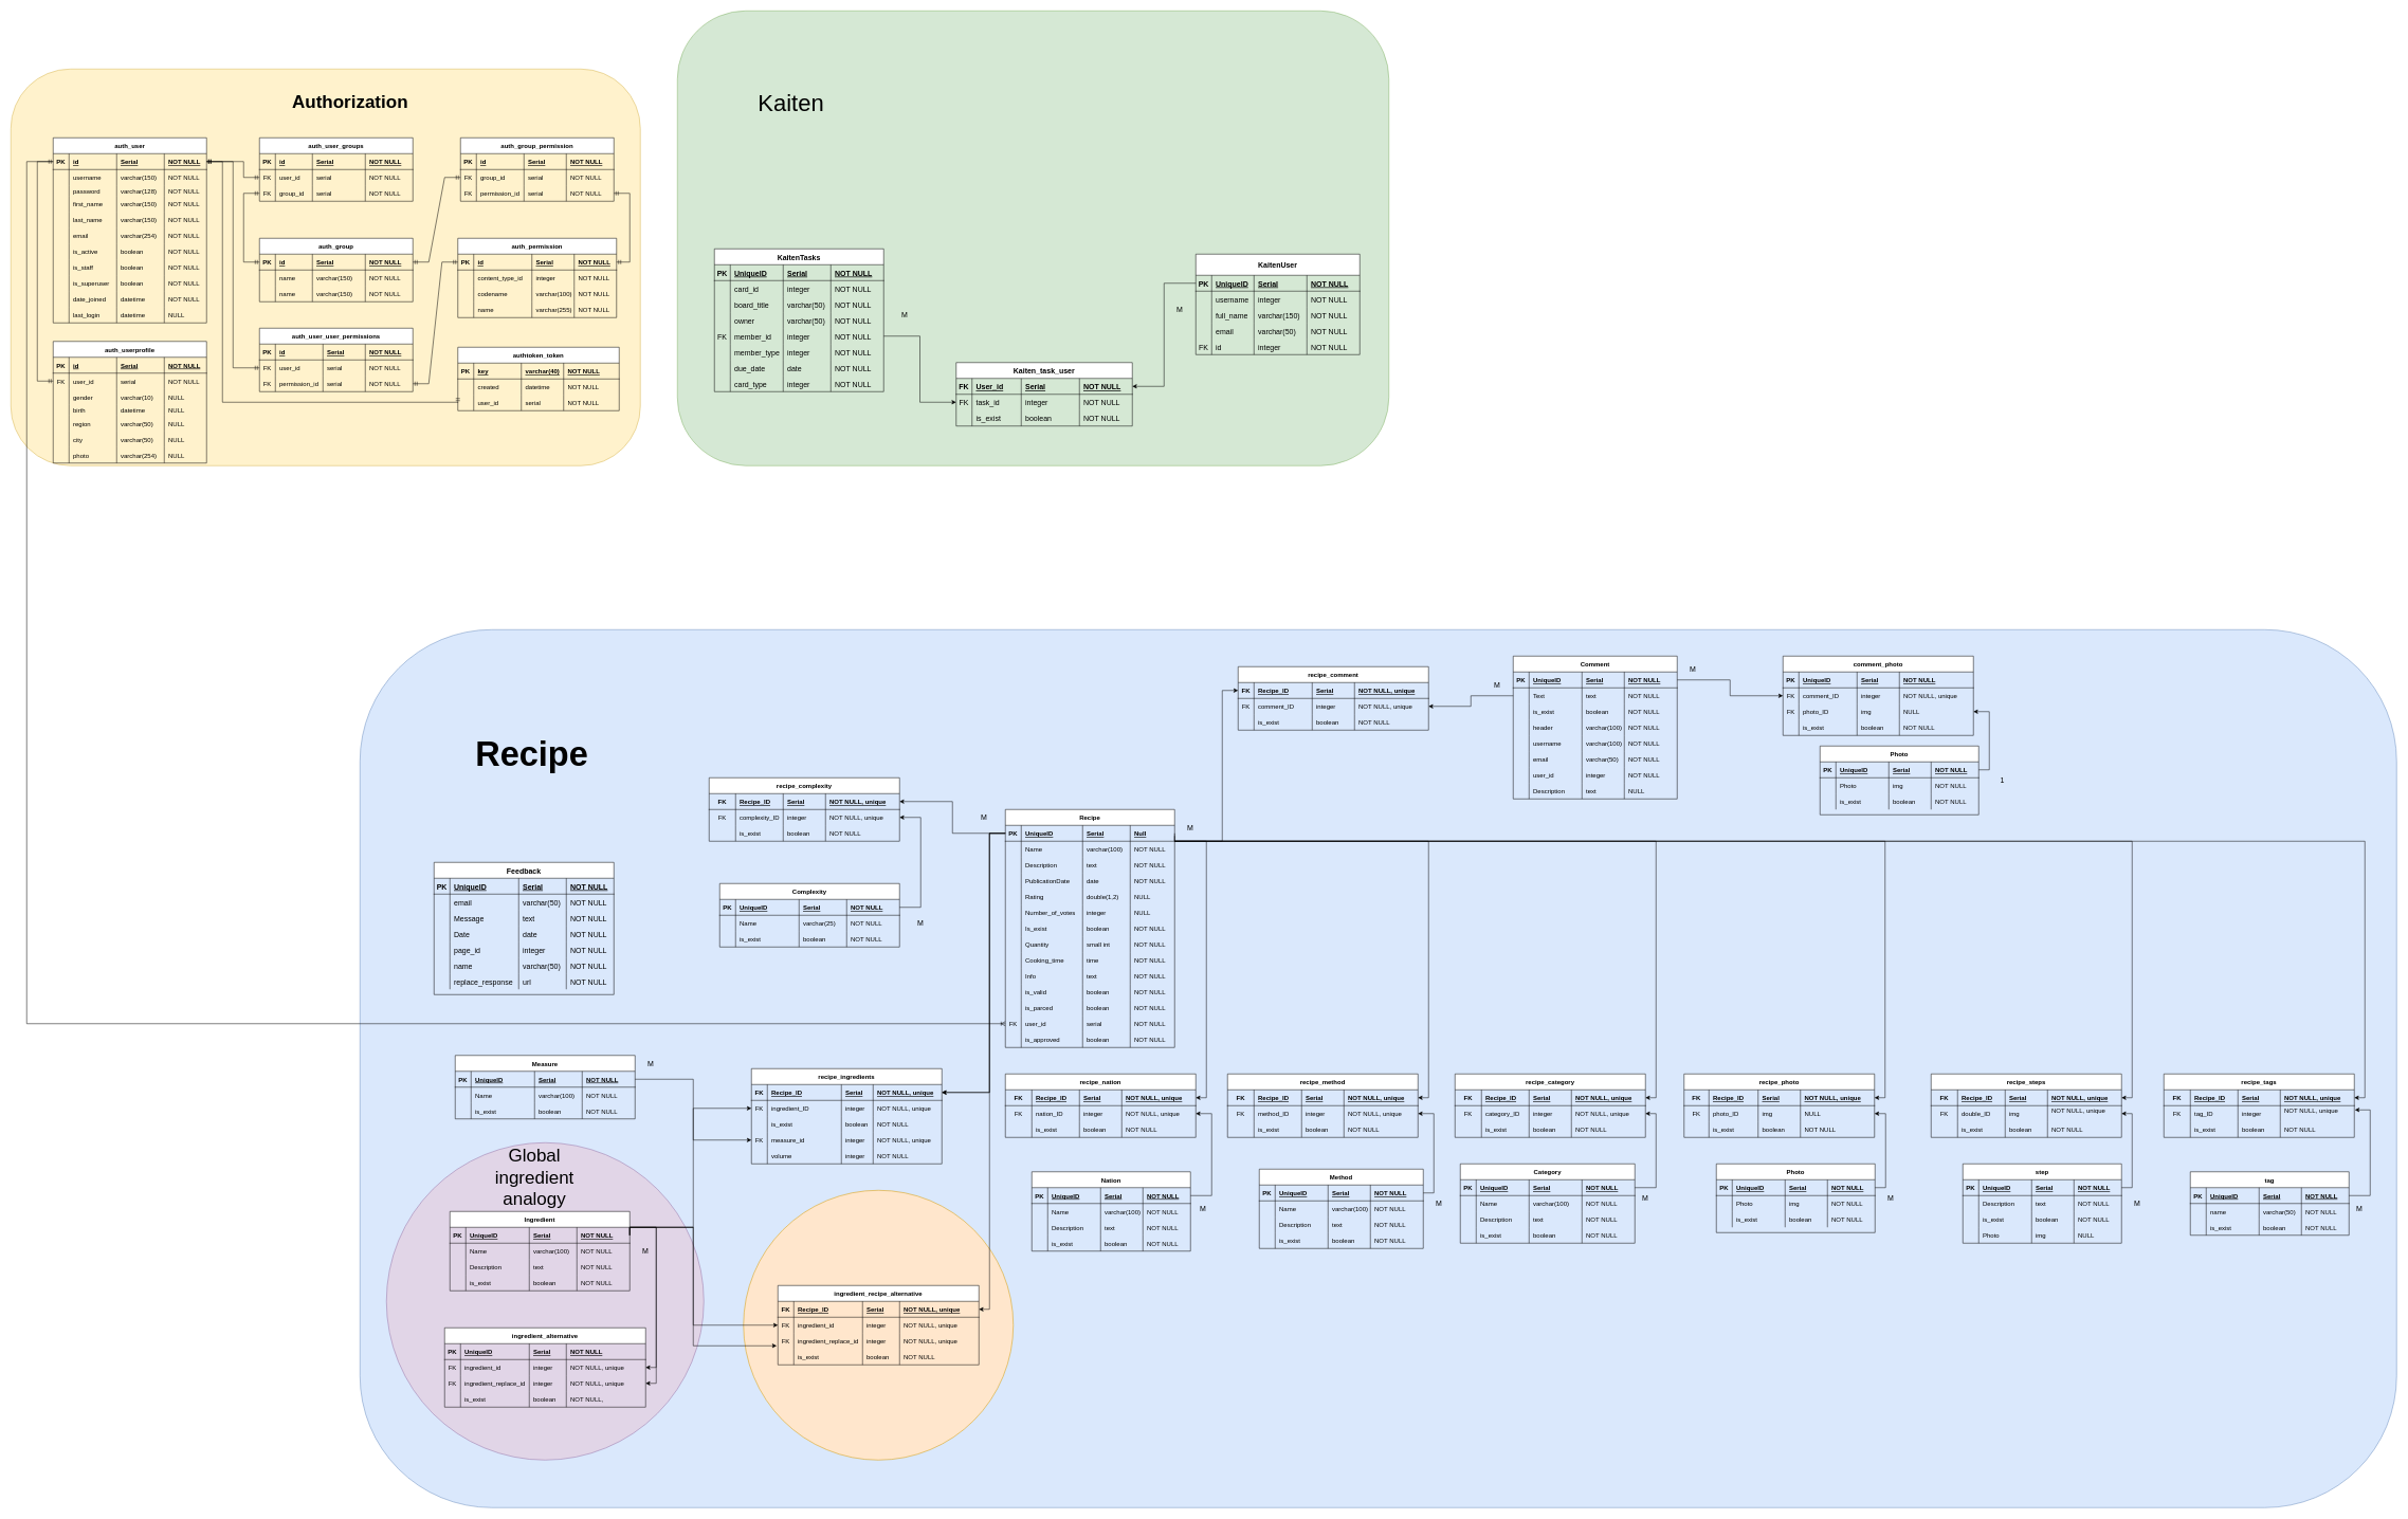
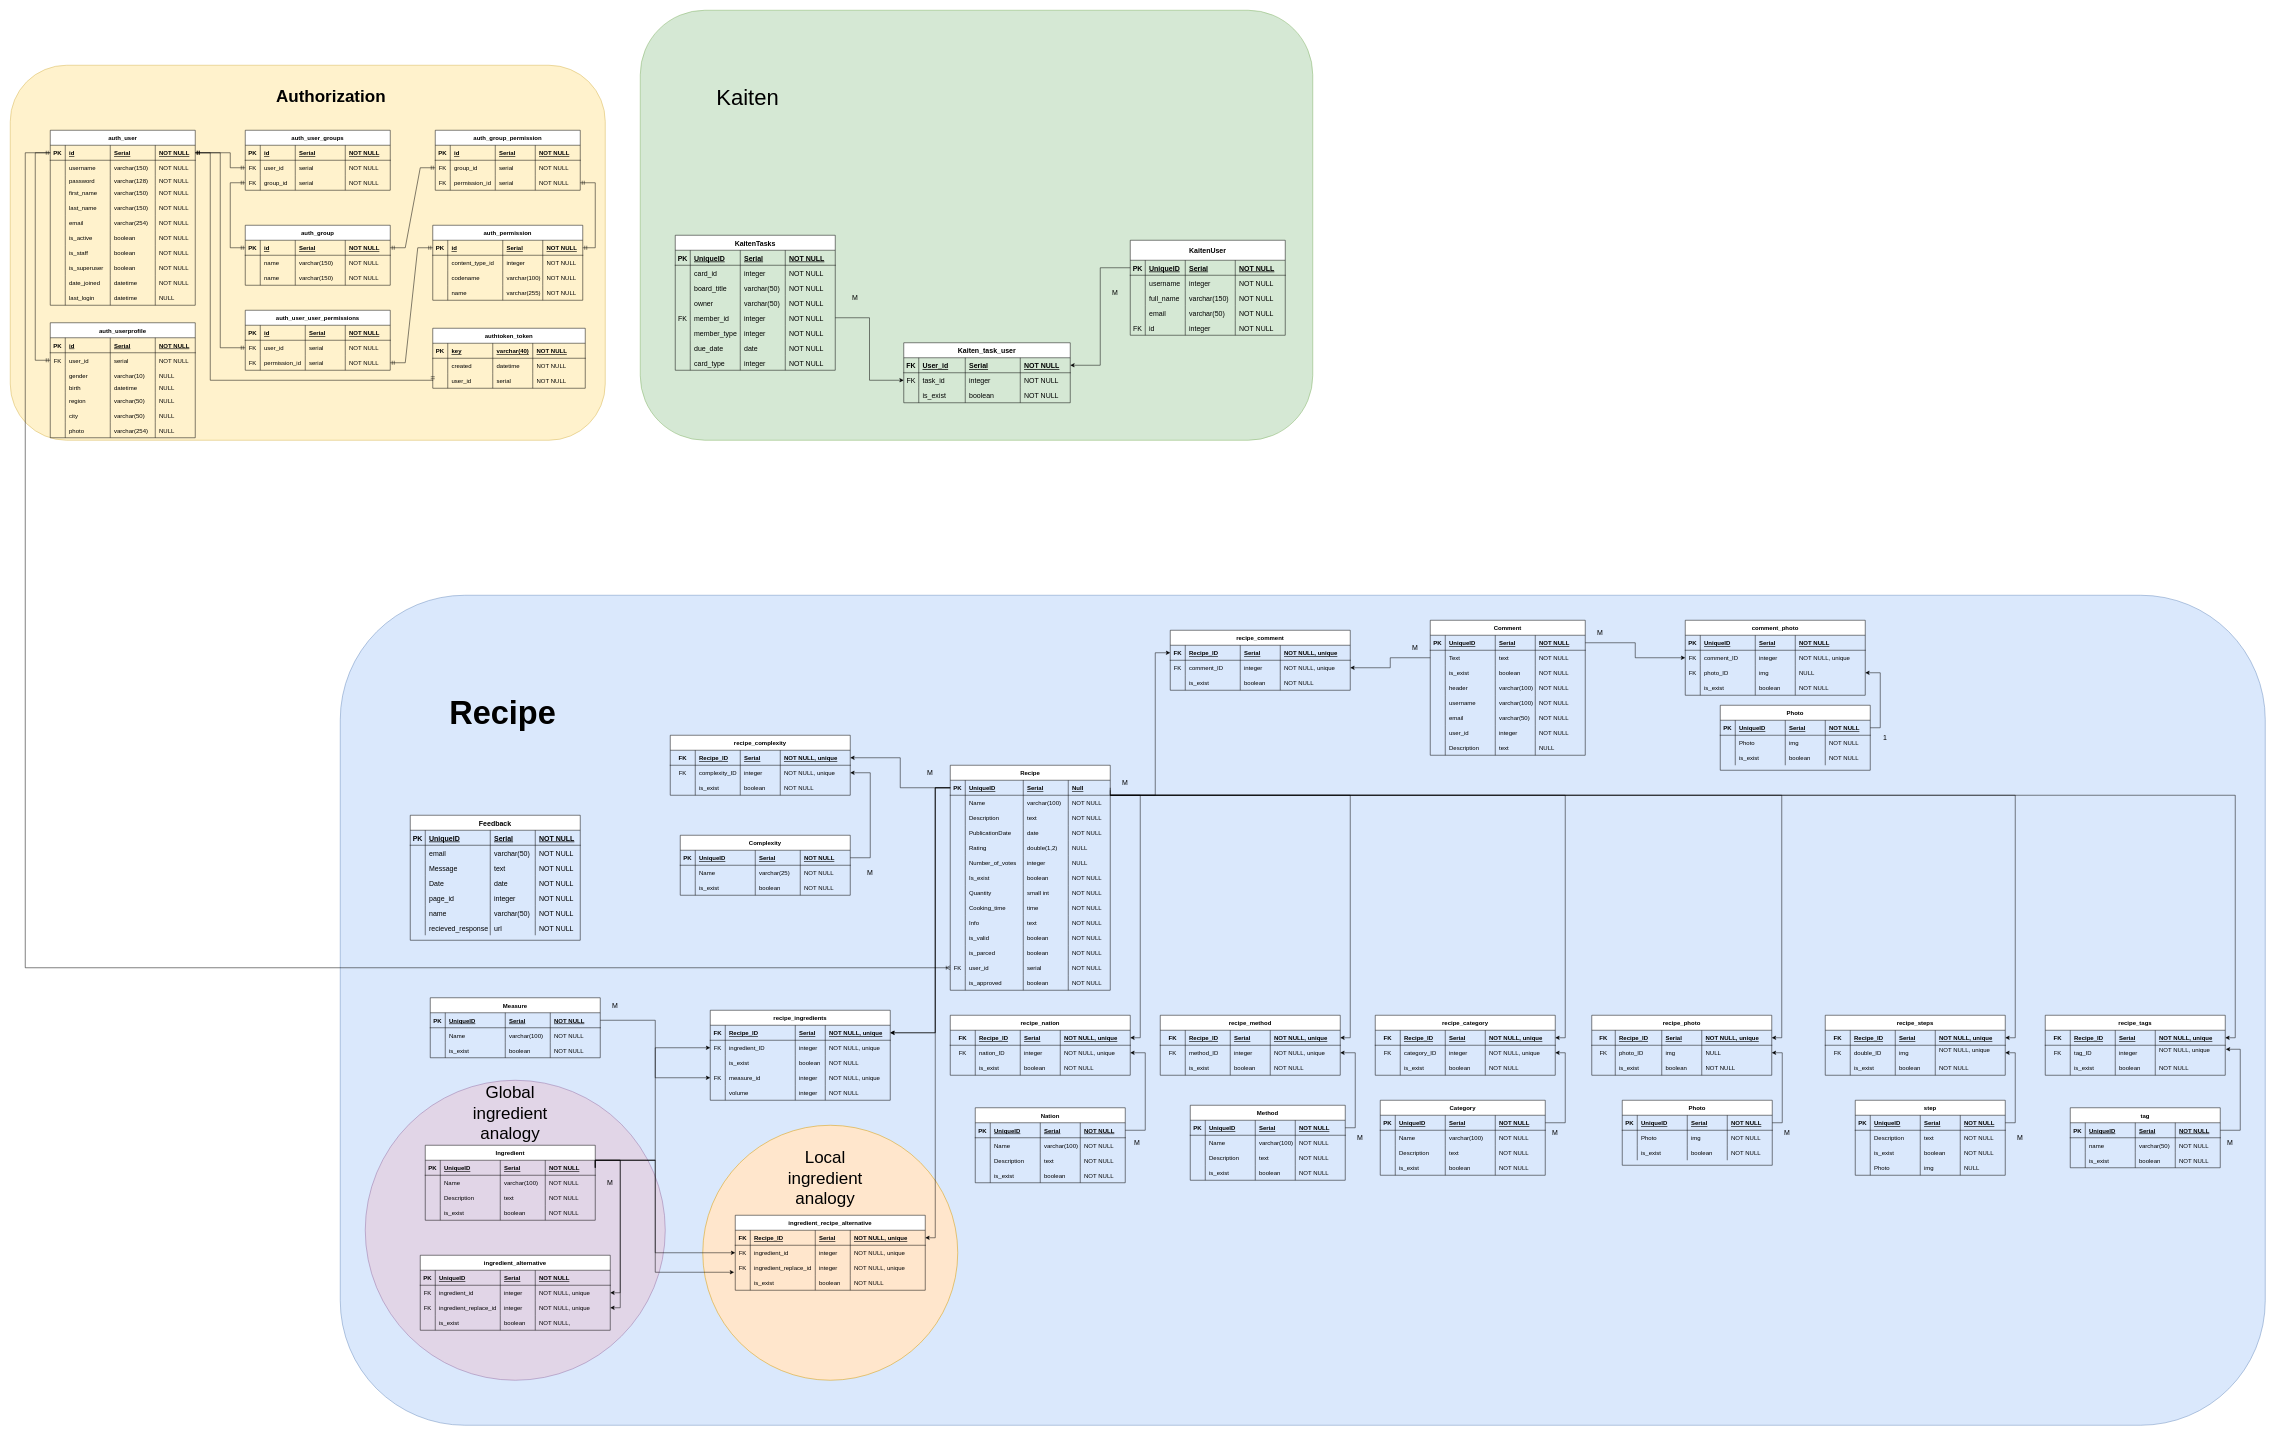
- <mxCell id="726" value="1" style="text;html=1;strokeColor=none;fillColor=none;align=center;verticalAlign=middle;whiteSpace=wrap;rounded=0;fontSize=14;" parent="1" vertex="1"><mxGeometry x="3755" y="1460" width="60" height="30" as="geometry" /></mxCell>
+ <mxCell id="726" value="1" style="text;html=1;strokeColor=none;fillColor=none;align=center;verticalAlign=middle;whiteSpace=wrap;rounded=0;fontSize=14;" parent="1" vertex="1"><mxGeometry x="3740" y="1460" width="60" height="30" as="geometry" /></mxCell>
- <mxCell id="521" value="replace_response" style="shape=partialRectangle;connectable=0;fillColor=none;top=0;left=0;bottom=0;right=0;align=left;spacingLeft=6;overflow=hidden;fontSize=14;" parent="519" vertex="1"><mxGeometry x="30" width="130" height="30" as="geometry"><mxRectangle width="130" height="30" as="alternateBounds" /></mxGeometry></mxCell>
+ <mxCell id="521" value="recieved_response" style="shape=partialRectangle;connectable=0;fillColor=none;top=0;left=0;bottom=0;right=0;align=left;spacingLeft=6;overflow=hidden;fontSize=14;" parent="519" vertex="1"><mxGeometry x="30" width="130" height="30" as="geometry"><mxRectangle width="130" height="30" as="alternateBounds" /></mxGeometry></mxCell>
- <mxCell id="732" value="Global ingredient analogy" style="text;html=1;strokeColor=none;fillColor=none;align=center;verticalAlign=middle;whiteSpace=wrap;rounded=0;fontSize=34;" parent="1" vertex="1"><mxGeometry x="910" y="2170" width="200" height="110" as="geometry" /></mxCell>
+ <mxCell id="732" value="Global ingredient analogy" style="text;html=1;strokeColor=none;fillColor=none;align=center;verticalAlign=middle;whiteSpace=wrap;rounded=0;fontSize=34;" parent="1" vertex="1"><mxGeometry x="920" y="2170" width="200" height="110" as="geometry" /></mxCell>
+ <mxCell id="755" value="Local ingredient analogy" style="text;html=1;strokeColor=none;fillColor=none;align=center;verticalAlign=middle;whiteSpace=wrap;rounded=0;fontSize=34;" parent="1" vertex="1"><mxGeometry x="1550" y="2300" width="200" height="110" as="geometry" /></mxCell>
